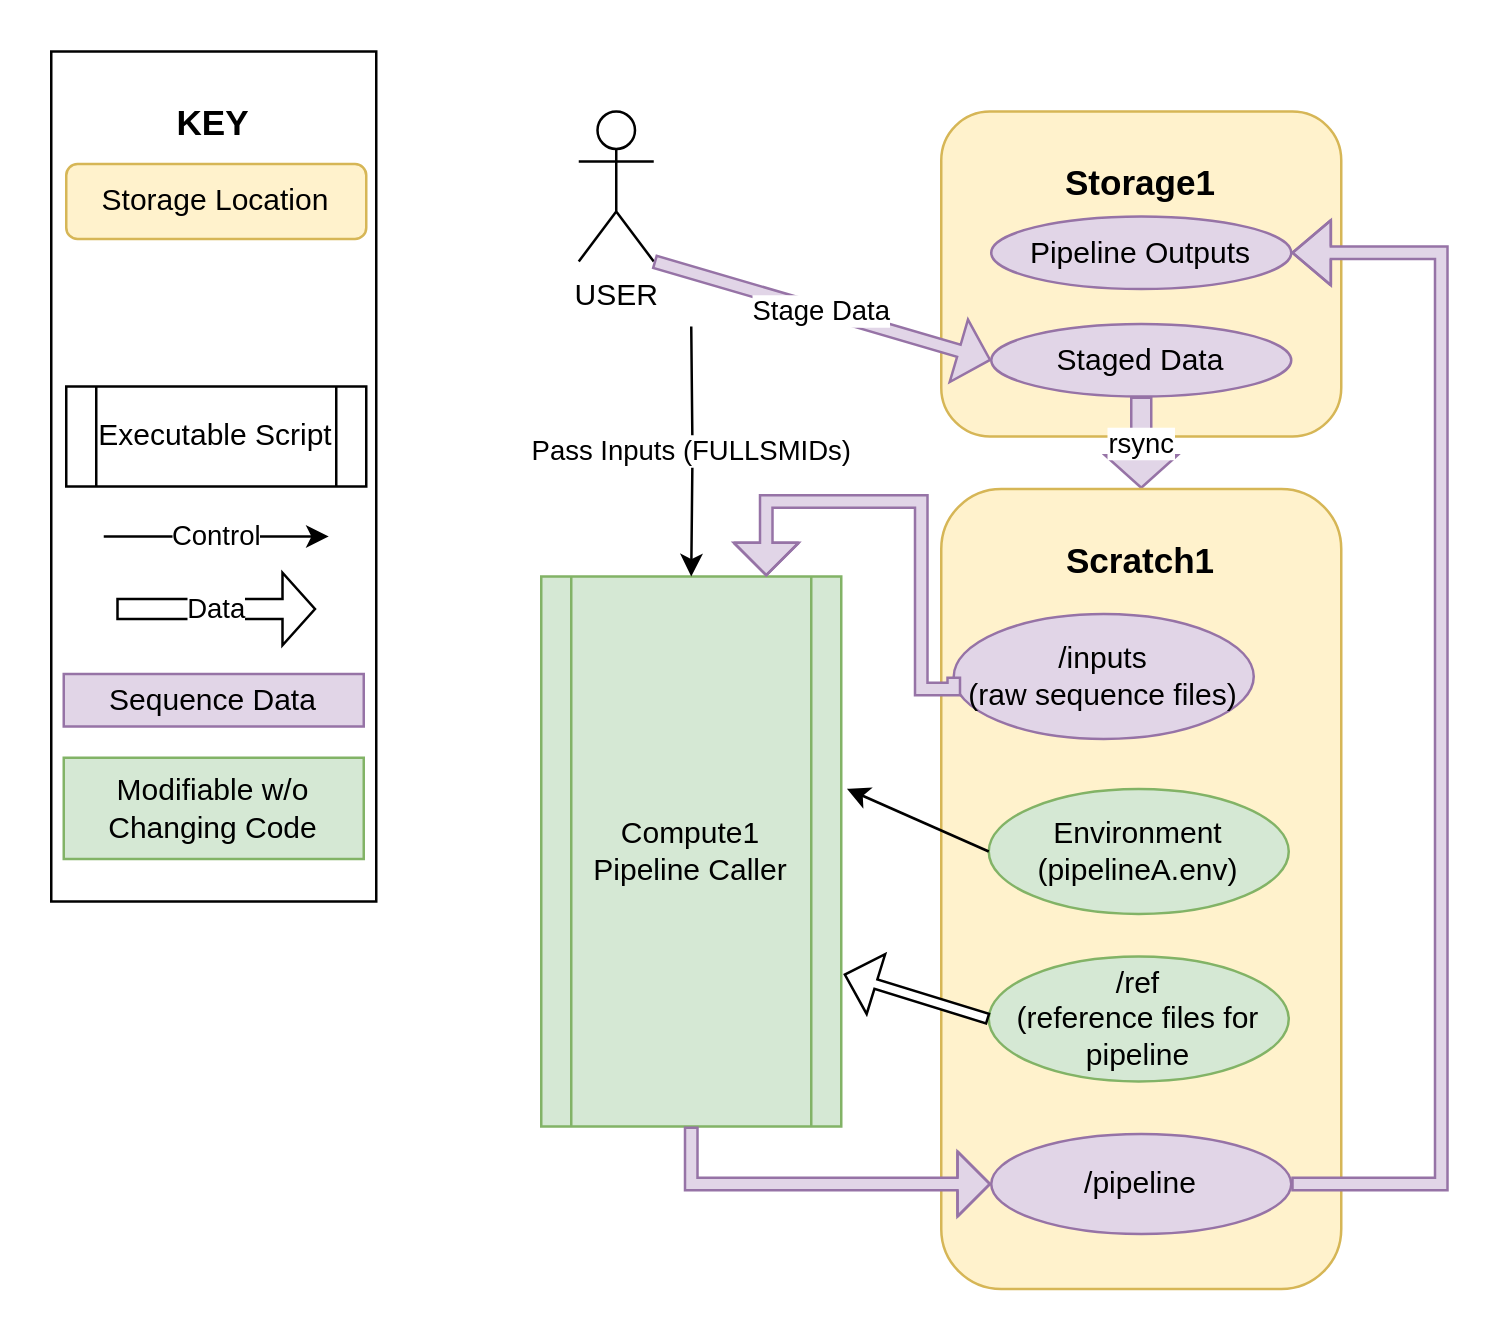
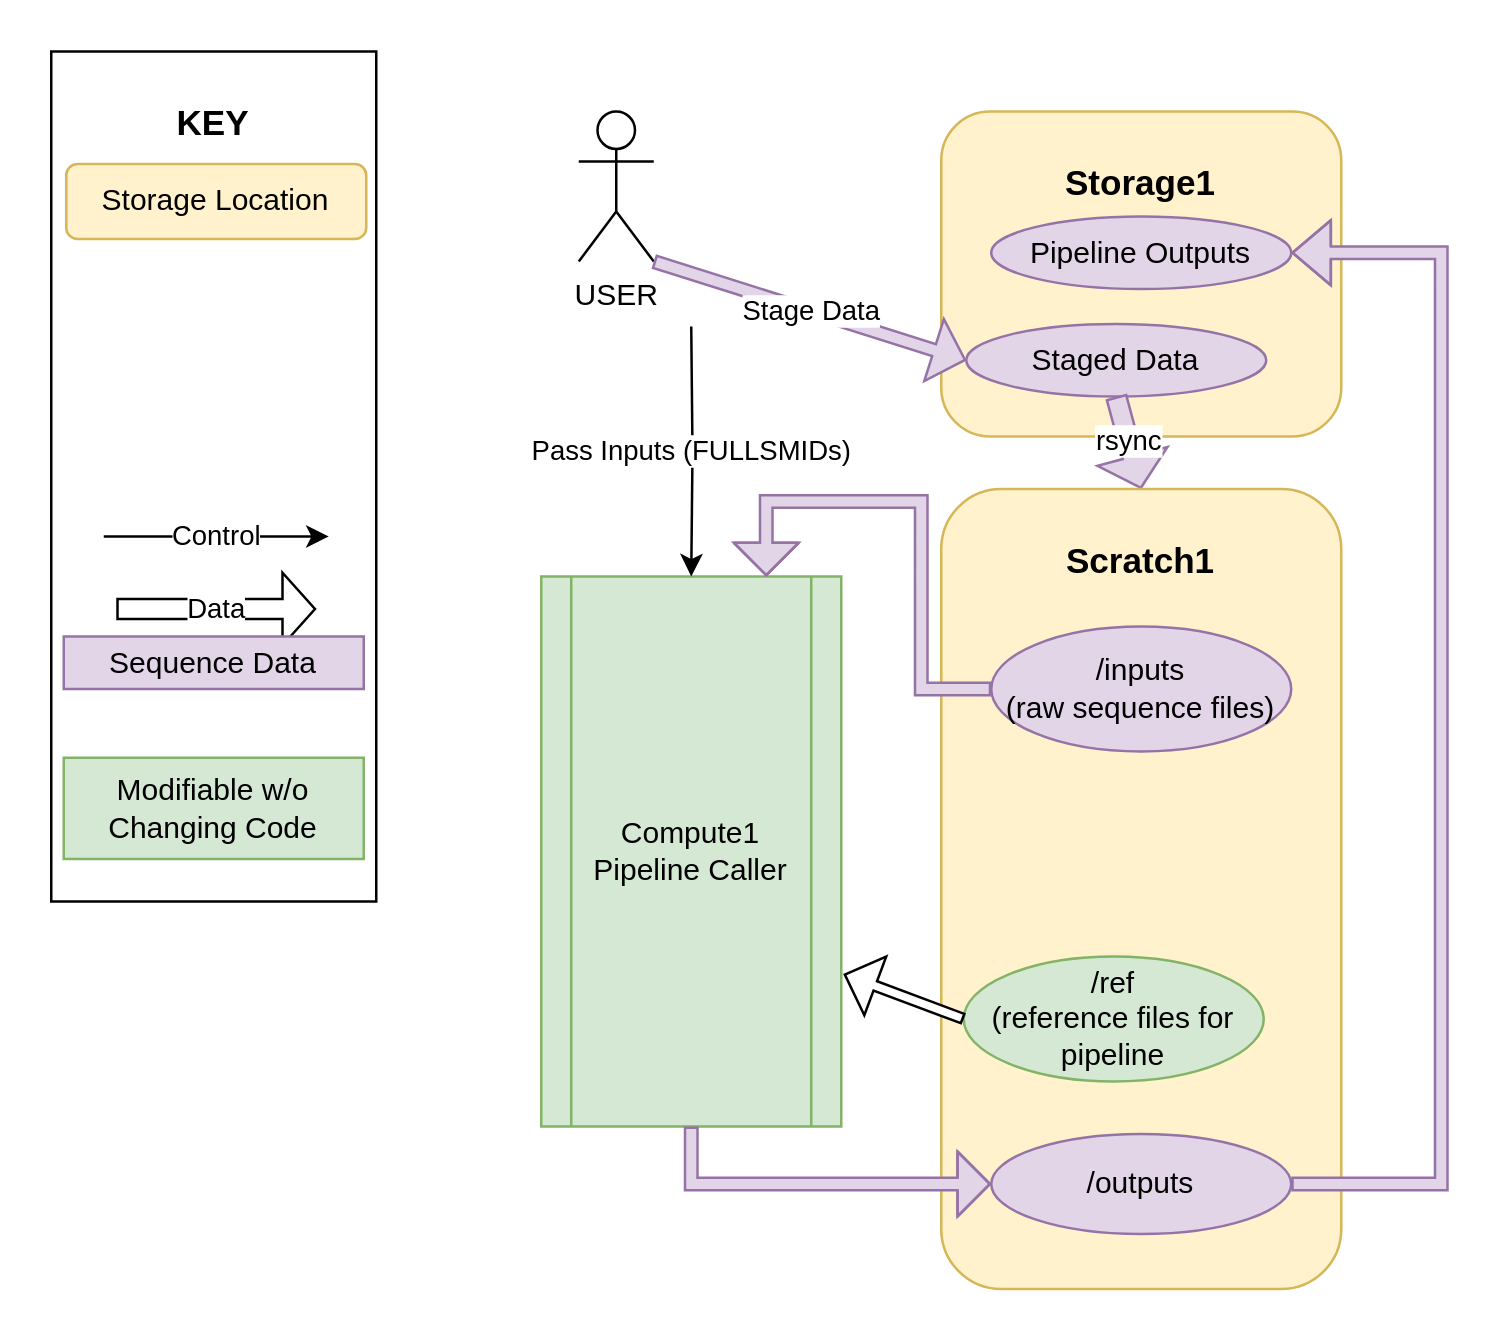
- <mxCell id="7" value="Staged Data" style="ellipse;whiteSpace=wrap;html=1;fillColor=#e1d5e7;strokeColor=#9673a6;" parent="5" vertex="1"><mxGeometry x="20" y="85" width="120" height="29" as="geometry" /></mxCell>
+ <mxCell id="7" value="Staged Data" style="ellipse;whiteSpace=wrap;html=1;fillColor=#e1d5e7;strokeColor=#9673a6;" parent="5" vertex="1"><mxGeometry x="10" y="85" width="120" height="29" as="geometry" /></mxCell>
- <mxCell id="25" value="Executable Script" style="shape=process;whiteSpace=wrap;html=1;backgroundOutline=1;" parent="22" vertex="1"><mxGeometry x="6" y="134" width="120" height="40" as="geometry" /></mxCell>
- <mxCell id="14" value="/inputs&lt;br&gt;(raw sequence files)" style="ellipse;whiteSpace=wrap;html=1;fillColor=#e1d5e7;strokeColor=#9673a6;" parent="11" vertex="1"><mxGeometry x="5" y="50" width="120" height="50" as="geometry" /></mxCell>
+ <mxCell id="14" value="/inputs&lt;br&gt;(raw sequence files)" style="ellipse;whiteSpace=wrap;html=1;fillColor=#e1d5e7;strokeColor=#9673a6;" parent="11" vertex="1"><mxGeometry x="20" y="55" width="120" height="50" as="geometry" /></mxCell>
- <mxCell id="28" value="Sequence Data" style="rounded=0;whiteSpace=wrap;html=1;fillColor=#e1d5e7;strokeColor=#9673a6;" parent="22" vertex="1"><mxGeometry x="5" y="249" width="120" height="21" as="geometry" /></mxCell>
+ <mxCell id="28" value="Sequence Data" style="rounded=0;whiteSpace=wrap;html=1;fillColor=#e1d5e7;strokeColor=#9673a6;" parent="22" vertex="1"><mxGeometry x="5" y="234" width="120" height="21" as="geometry" /></mxCell>
- <mxCell id="17" value="" style="endArrow=classic;html=1;rounded=0;exitX=0;exitY=0.5;exitDx=0;exitDy=0;entryX=1.019;entryY=0.386;entryDx=0;entryDy=0;entryPerimeter=0;" edge="1" parent="1" source="13" target="2"><mxGeometry width="50" height="50" relative="1" as="geometry"><mxPoint x="356" y="360" as="sourcePoint" /><mxPoint x="406" y="310" as="targetPoint" /></mxGeometry></mxCell>
- <mxCell id="13" value="Environment&lt;br&gt;(pipelineA.env)" style="ellipse;whiteSpace=wrap;html=1;fillColor=#d5e8d4;strokeColor=#82b366;" parent="11" vertex="1"><mxGeometry x="19" y="120" width="120" height="50" as="geometry" /></mxCell>
- <mxCell id="16" value="/ref&lt;br&gt;(reference files for pipeline" style="ellipse;whiteSpace=wrap;html=1;fillColor=#d5e8d4;strokeColor=#82b366;" parent="11" vertex="1"><mxGeometry x="19" y="187" width="120" height="50" as="geometry" /></mxCell>
+ <mxCell id="16" value="/ref&lt;br&gt;(reference files for pipeline" style="ellipse;whiteSpace=wrap;html=1;fillColor=#d5e8d4;strokeColor=#82b366;" parent="11" vertex="1"><mxGeometry x="9" y="187" width="120" height="50" as="geometry" /></mxCell>
- <mxCell id="15" value="/pipeline" style="ellipse;whiteSpace=wrap;html=1;fillColor=#e1d5e7;strokeColor=#9673a6;" parent="11" vertex="1"><mxGeometry x="20" y="258" width="120" height="40" as="geometry" /></mxCell>
+ <mxCell id="15" value="/outputs" style="ellipse;whiteSpace=wrap;html=1;fillColor=#e1d5e7;strokeColor=#9673a6;" parent="11" vertex="1"><mxGeometry x="20" y="258" width="120" height="40" as="geometry" /></mxCell>
